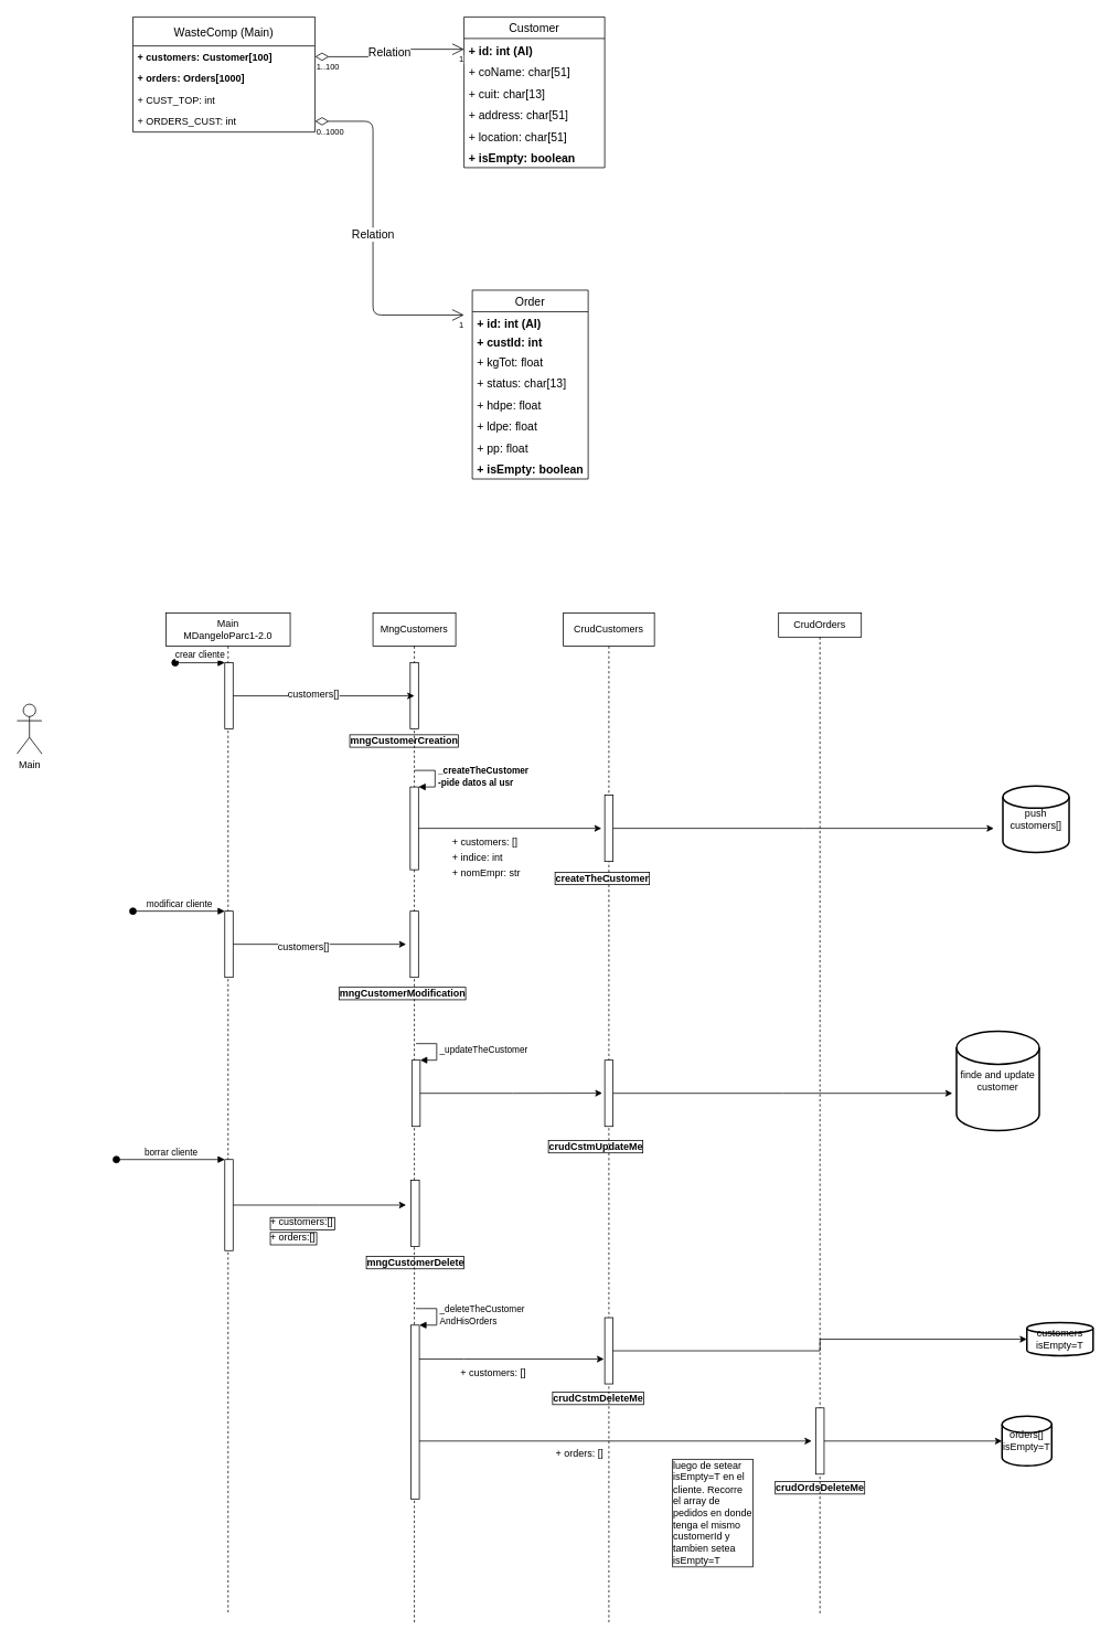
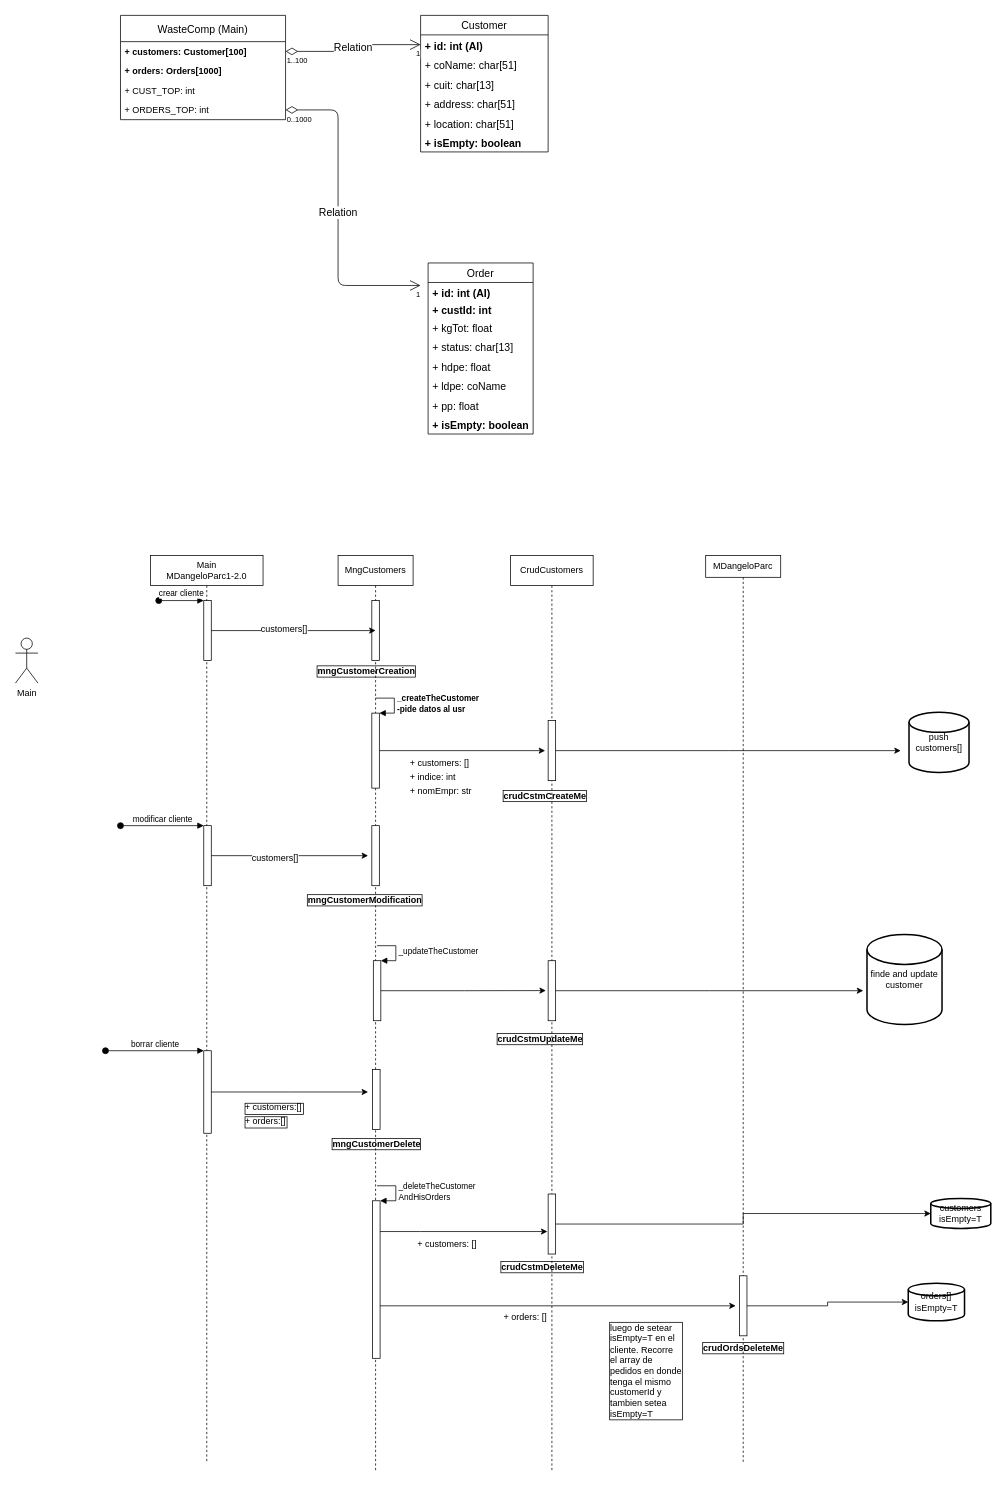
- <mxCell id="22" value="+ ORDERS_CUST: int" style="text;strokeColor=none;fillColor=none;align=left;verticalAlign=top;spacingLeft=4;spacingRight=4;overflow=hidden;rotatable=0;points=[[0,0.5],[1,0.5]];portConstraint=eastwest;" parent="18" vertex="1"><mxGeometry y="113" width="220" height="26" as="geometry" /></mxCell>
+ <mxCell id="22" value="+ ORDERS_TOP: int" style="text;strokeColor=none;fillColor=none;align=left;verticalAlign=top;spacingLeft=4;spacingRight=4;overflow=hidden;rotatable=0;points=[[0,0.5],[1,0.5]];portConstraint=eastwest;" parent="18" vertex="1"><mxGeometry y="113" width="220" height="26" as="geometry" /></mxCell>
- <mxCell id="15" value="+ ldpe: float" style="text;strokeColor=none;fillColor=none;align=left;verticalAlign=top;spacingLeft=4;spacingRight=4;overflow=hidden;rotatable=0;points=[[0,0.5],[1,0.5]];portConstraint=eastwest;fontSize=14;" vertex="1" parent="9"><mxGeometry y="150" width="140" height="26" as="geometry" /></mxCell>
+ <mxCell id="15" value="+ ldpe: coName" style="text;strokeColor=none;fillColor=none;align=left;verticalAlign=top;spacingLeft=4;spacingRight=4;overflow=hidden;rotatable=0;points=[[0,0.5],[1,0.5]];portConstraint=eastwest;fontSize=14;" vertex="1" parent="9"><mxGeometry y="150" width="140" height="26" as="geometry" /></mxCell>
- <mxCell id="73" value="CrudOrders" style="shape=umlLifeline;perimeter=lifelinePerimeter;whiteSpace=wrap;html=1;container=1;collapsible=0;recursiveResize=0;outlineConnect=0;size=29;" vertex="1" parent="1"><mxGeometry x="940" y="740" width="100" height="1210" as="geometry" /></mxCell>
+ <mxCell id="73" value="MDangeloParc" style="shape=umlLifeline;perimeter=lifelinePerimeter;whiteSpace=wrap;html=1;container=1;collapsible=0;recursiveResize=0;outlineConnect=0;size=29;" vertex="1" parent="1"><mxGeometry x="940" y="740" width="100" height="1210" as="geometry" /></mxCell>
- <mxCell id="54" value="createTheCustomer" style="text;html=1;fontStyle=1;labelBorderColor=#000000;" vertex="1" parent="1"><mxGeometry x="668" y="1046" width="150" height="30" as="geometry" /></mxCell>
+ <mxCell id="54" value="crudCstmCreateMe" style="text;html=1;fontStyle=1;labelBorderColor=#000000;" vertex="1" parent="1"><mxGeometry x="668" y="1046" width="150" height="30" as="geometry" /></mxCell>
- <mxCell id="83" value="orders[]&lt;br&gt;isEmpty=T" style="strokeWidth=2;html=1;shape=mxgraph.flowchart.database;whiteSpace=wrap;" vertex="1" parent="1"><mxGeometry x="1210" y="1710" width="60" height="60" as="geometry" /></mxCell>
+ <mxCell id="83" value="orders[]&lt;br&gt;isEmpty=T" style="strokeWidth=2;html=1;shape=mxgraph.flowchart.database;whiteSpace=wrap;" vertex="1" parent="1"><mxGeometry x="1210" y="1710" width="75" height="50" as="geometry" /></mxCell>
